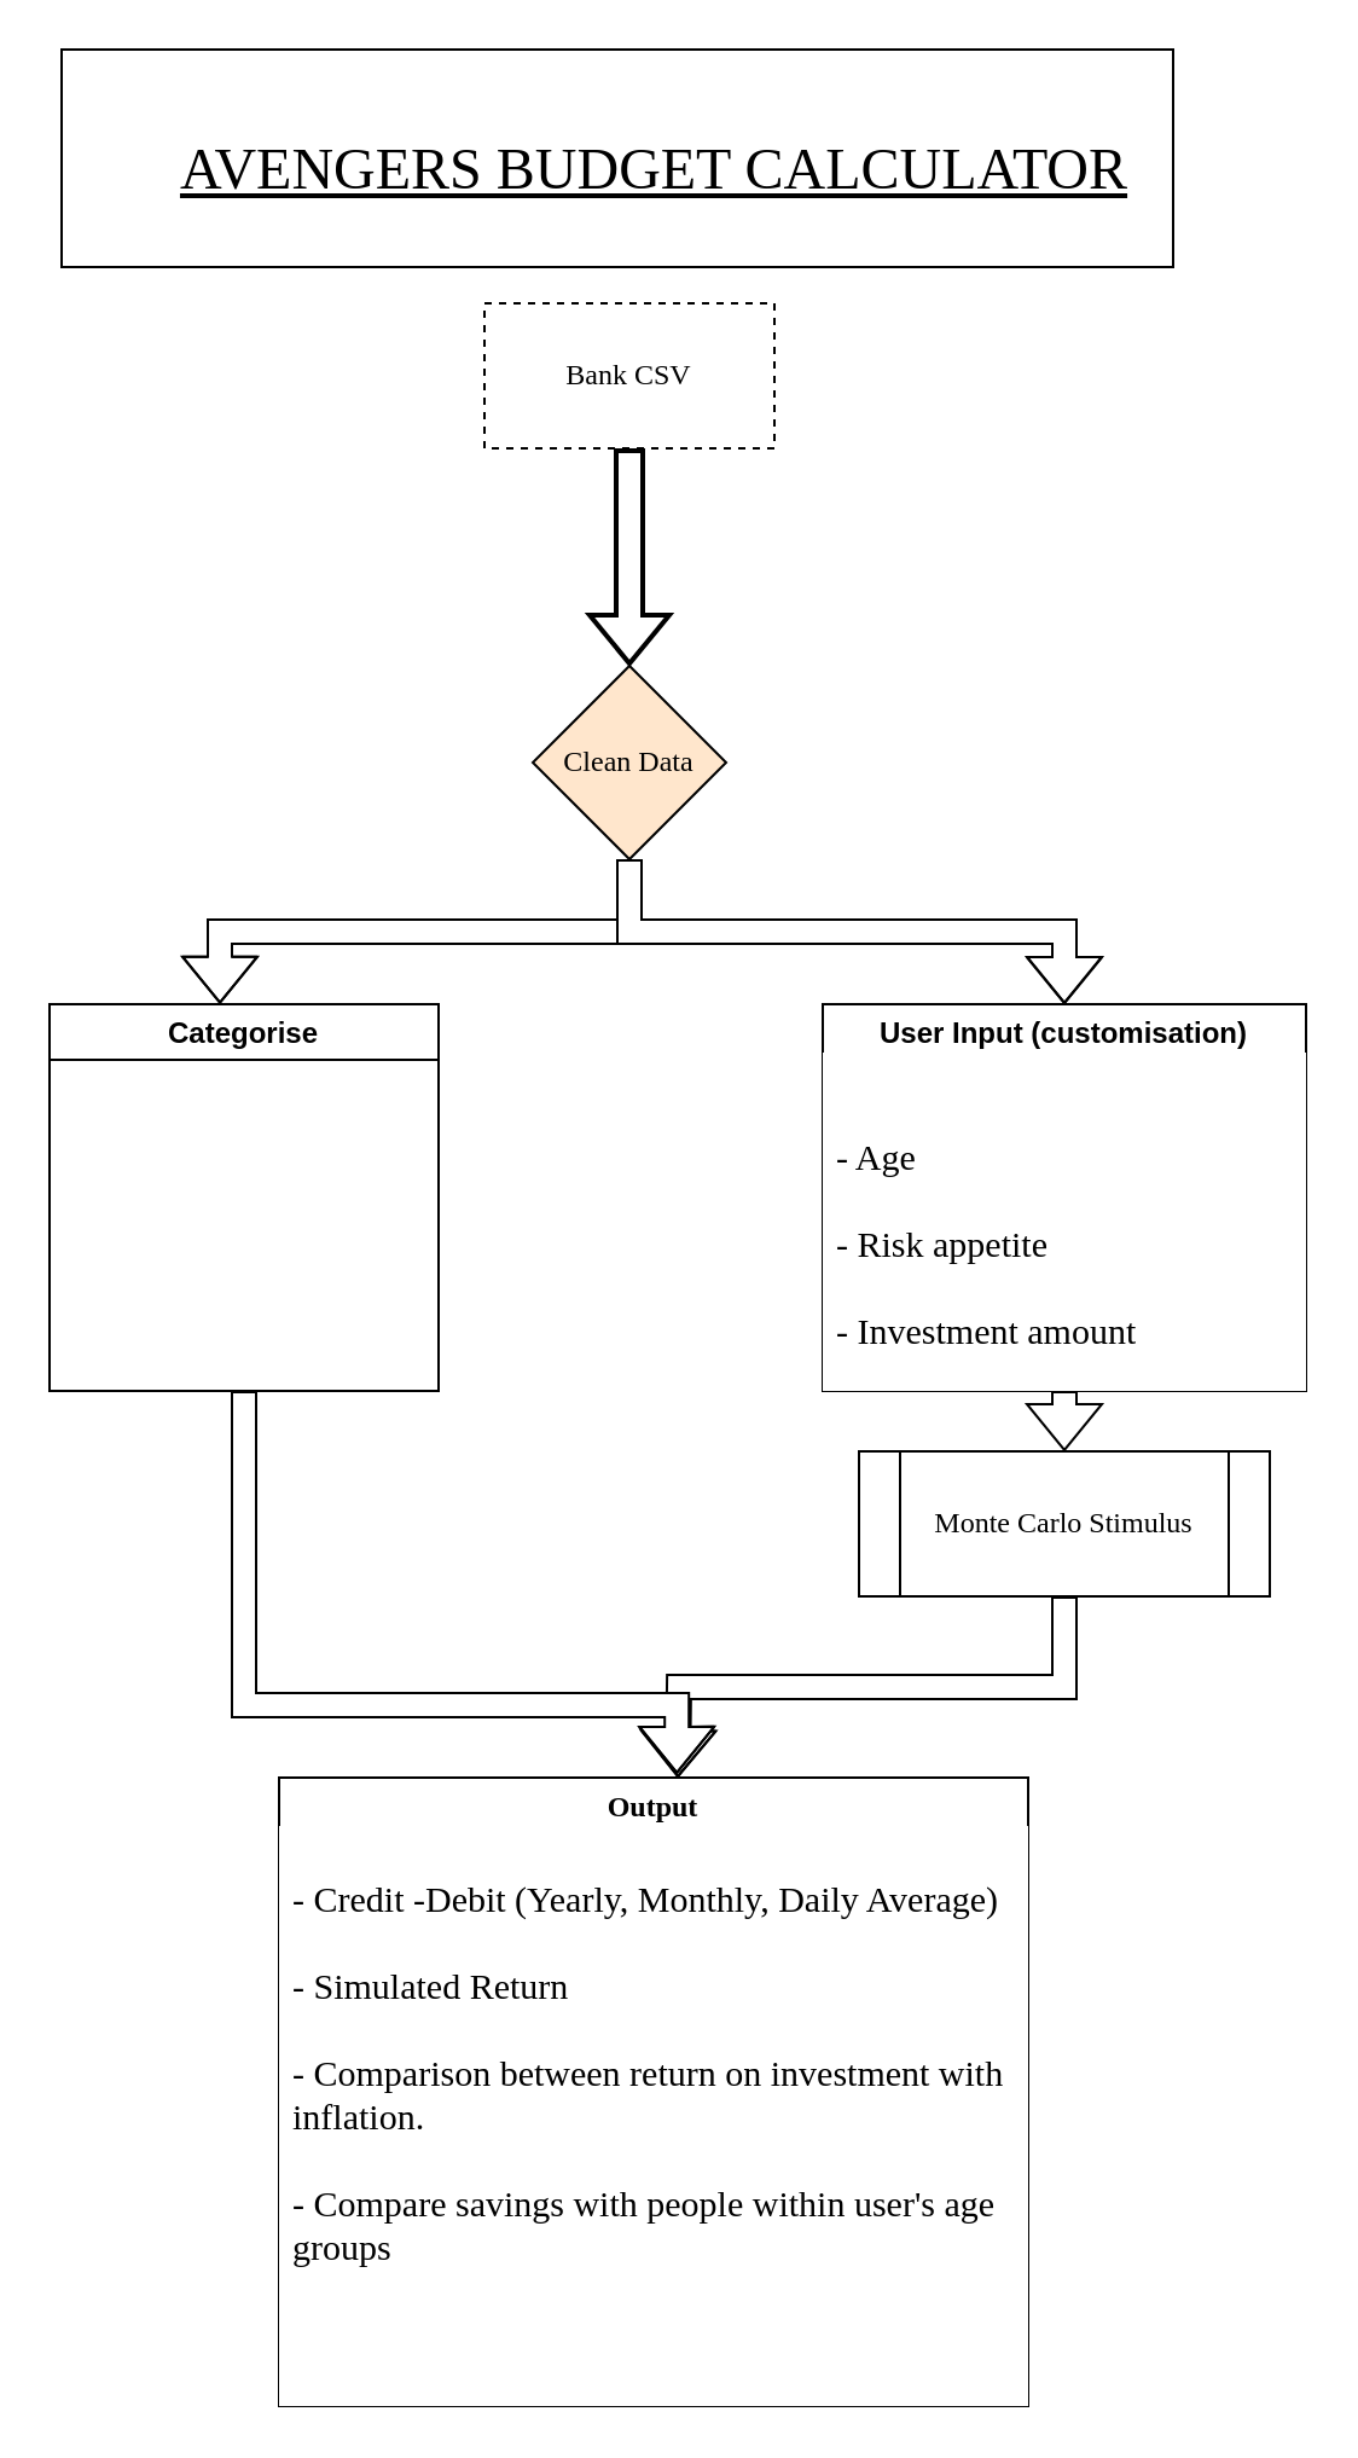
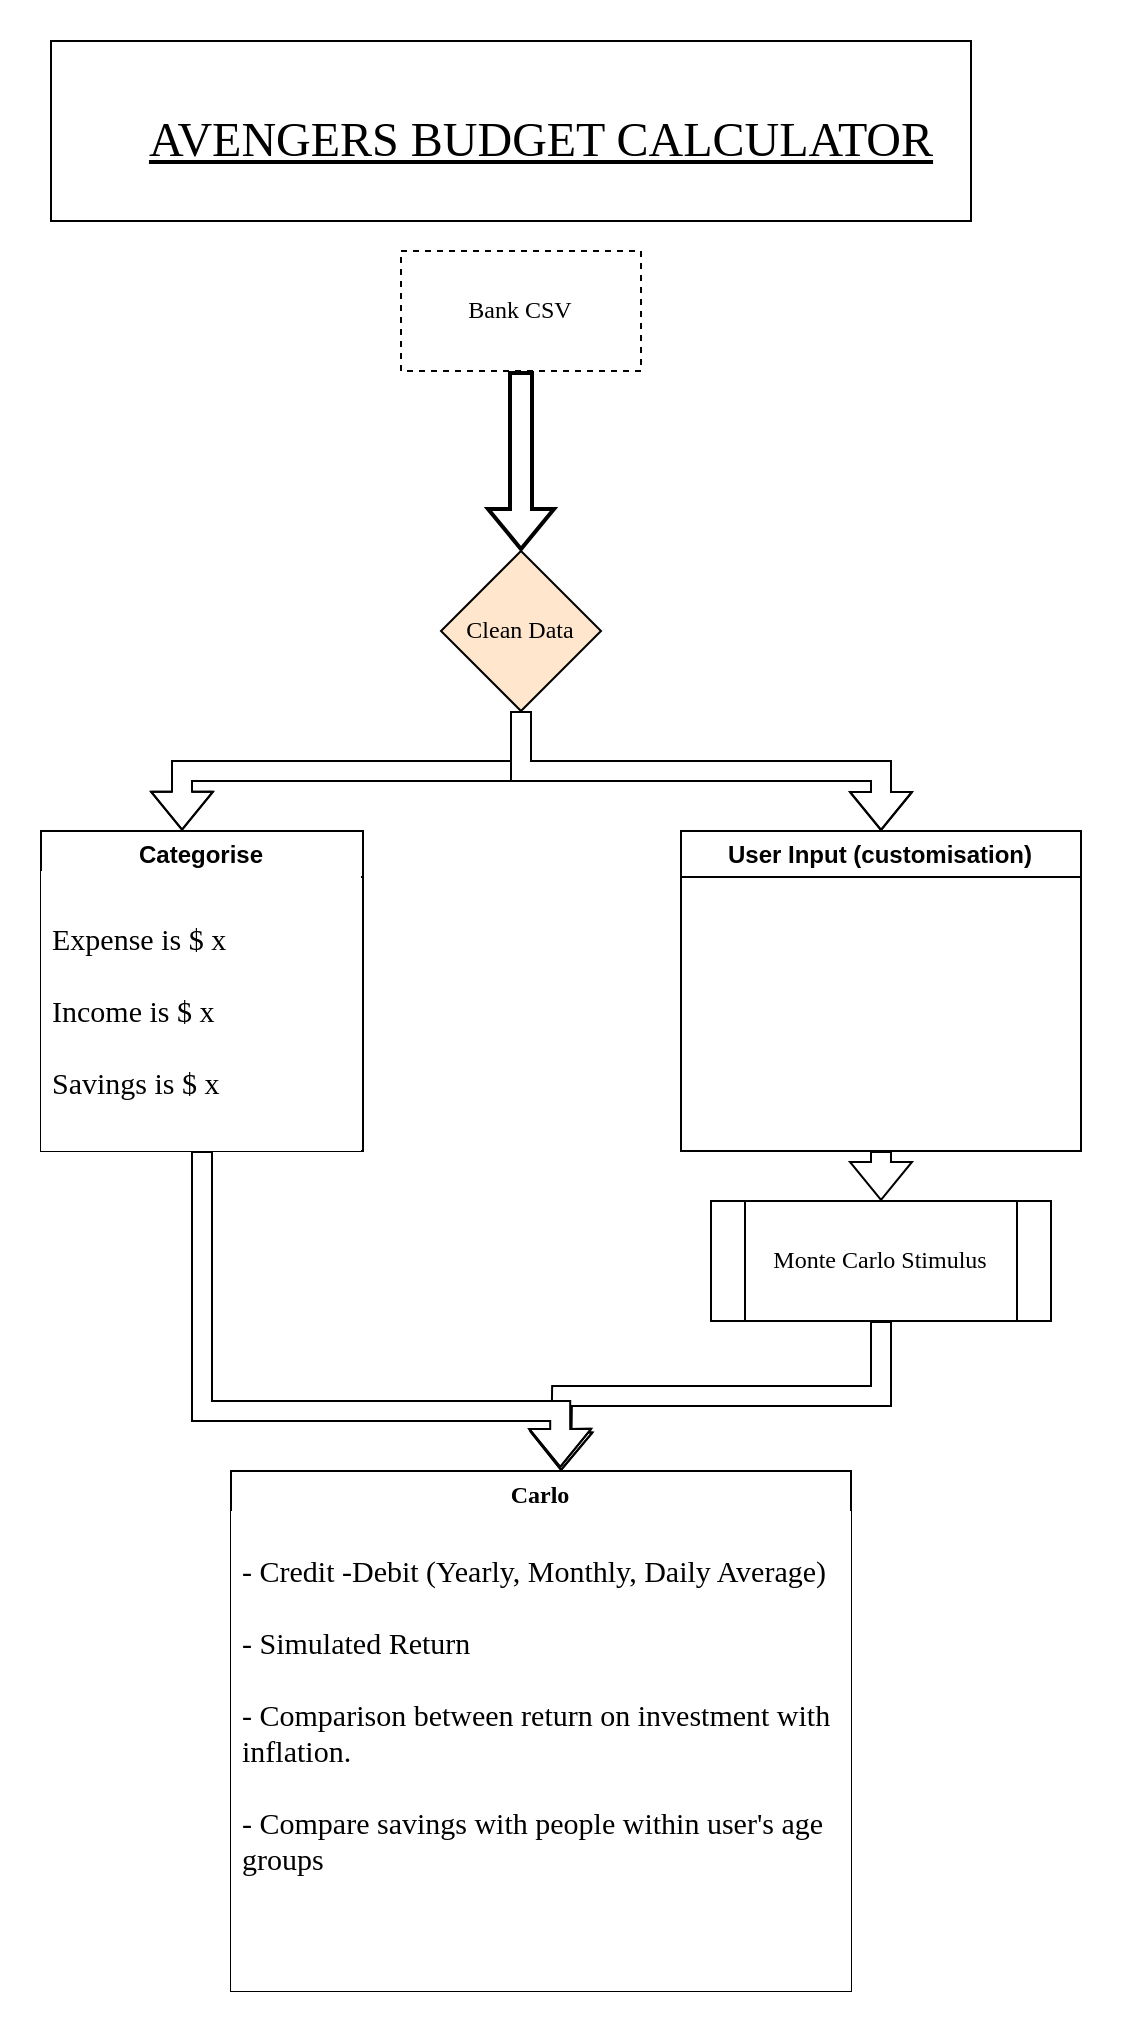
+ <mxCell id="15" value="Expense is $ x&#10; &#10;Income is $ x&#10; &#10;Savings is $ x" style="text;strokeColor=none;fillColor=default;align=left;verticalAlign=middle;spacingLeft=4;spacingRight=4;overflow=hidden;points=[[0,0.5],[1,0.5]];portConstraint=eastwest;rotatable=0;fontFamily=Georgia;fontSize=15;whiteSpace=wrap;" vertex="1" parent="14"><mxGeometry y="20" width="160" height="140" as="geometry" /></mxCell>
- <mxCell id="18" value=" &#10;- Age&#10;&#10;- Risk appetite &#10;&#10;- Investment amount" style="text;strokeColor=none;fillColor=default;align=left;verticalAlign=middle;spacingLeft=4;spacingRight=4;overflow=hidden;points=[[0,0.5],[1,0.5]];portConstraint=eastwest;rotatable=0;fontFamily=Georgia;fontSize=15;whiteSpace=wrap;" vertex="1" parent="17"><mxGeometry y="20" width="200" height="140" as="geometry" /></mxCell>
- <mxCell id="10" value="Output" style="swimlane;startSize=23;fontFamily=Georgia;" parent="1" vertex="1"><mxGeometry x="115" y="735" width="310" height="260" as="geometry"><mxRectangle x="50" y="620" width="140" height="30" as="alternateBounds" /></mxGeometry></mxCell>
+ <mxCell id="10" value="Carlo" style="swimlane;startSize=23;fontFamily=Georgia;" parent="1" vertex="1"><mxGeometry x="115" y="735" width="310" height="260" as="geometry"><mxRectangle x="50" y="620" width="140" height="30" as="alternateBounds" /></mxGeometry></mxCell>
